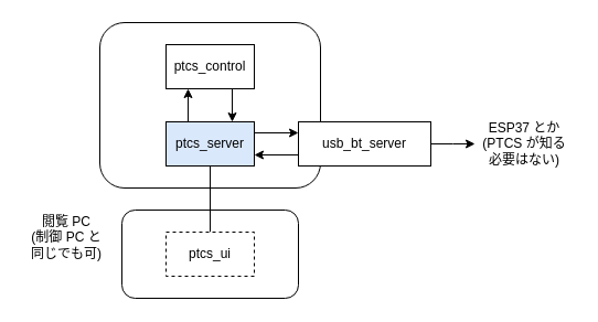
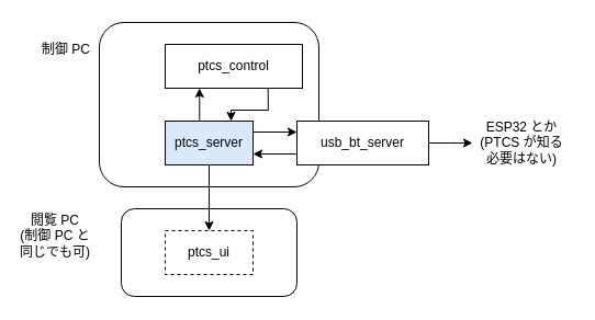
+ <mxCell id="14" value="制御 PC" style="text;html=1;strokeColor=none;fillColor=none;align=center;verticalAlign=middle;whiteSpace=wrap;rounded=0;" parent="1" vertex="1"><mxGeometry x="30" y="30" width="60" height="30" as="geometry" /></mxCell>
- <mxCell id="10" value="ptcs_control" style="rounded=0;whiteSpace=wrap;html=1;" parent="1" vertex="1"><mxGeometry x="150" y="40" width="80" height="40" as="geometry" /></mxCell>
+ <mxCell id="10" value="ptcs_control" style="rounded=0;whiteSpace=wrap;html=1;" parent="1" vertex="1"><mxGeometry x="150" y="40" width="125" height="40" as="geometry" /></mxCell>
- <mxCell id="16" value="ESP37 とか&lt;br&gt;(PTCS が知る&lt;br&gt;必要はない)" style="text;html=1;strokeColor=none;fillColor=none;align=center;verticalAlign=middle;whiteSpace=wrap;rounded=0;" parent="1" vertex="1"><mxGeometry x="430" y="100" width="90" height="60" as="geometry" /></mxCell>
+ <mxCell id="16" value="ESP32 とか&lt;br&gt;(PTCS が知る&lt;br&gt;必要はない)" style="text;html=1;strokeColor=none;fillColor=none;align=center;verticalAlign=middle;whiteSpace=wrap;rounded=0;" parent="1" vertex="1"><mxGeometry x="430" y="100" width="90" height="60" as="geometry" /></mxCell>
- <mxCell id="4" style="edgeStyle=orthogonalEdgeStyle;rounded=0;orthogonalLoop=1;jettySize=auto;html=1;exitX=0.5;exitY=1;exitDx=0;exitDy=0;entryX=0.5;entryY=0;entryDx=0;entryDy=0;endArrow=none;" parent="1" source="7" target="8" edge="1"><mxGeometry relative="1" as="geometry" /></mxCell>
+ <mxCell id="4" style="edgeStyle=orthogonalEdgeStyle;rounded=0;orthogonalLoop=1;jettySize=auto;html=1;exitX=0.5;exitY=1;exitDx=0;exitDy=0;entryX=0.5;entryY=0;entryDx=0;entryDy=0;" parent="1" source="7" target="8" edge="1"><mxGeometry relative="1" as="geometry" /></mxCell>
- <mxCell id="15" value="閲覧 PC&lt;br&gt;(制御 PC と&lt;br&gt;同じでも可)" style="text;html=1;strokeColor=none;fillColor=none;align=center;verticalAlign=middle;whiteSpace=wrap;rounded=0;" parent="1" vertex="1"><mxGeometry x="20" y="200" width="80" height="30" as="geometry" /></mxCell>
+ <mxCell id="15" value="閲覧 PC&lt;br&gt;(制御 PC と&lt;br&gt;同じでも可)" style="text;html=1;strokeColor=none;fillColor=none;align=center;verticalAlign=middle;whiteSpace=wrap;rounded=0;" parent="1" vertex="1"><mxGeometry x="10" y="200" width="80" height="30" as="geometry" /></mxCell>
